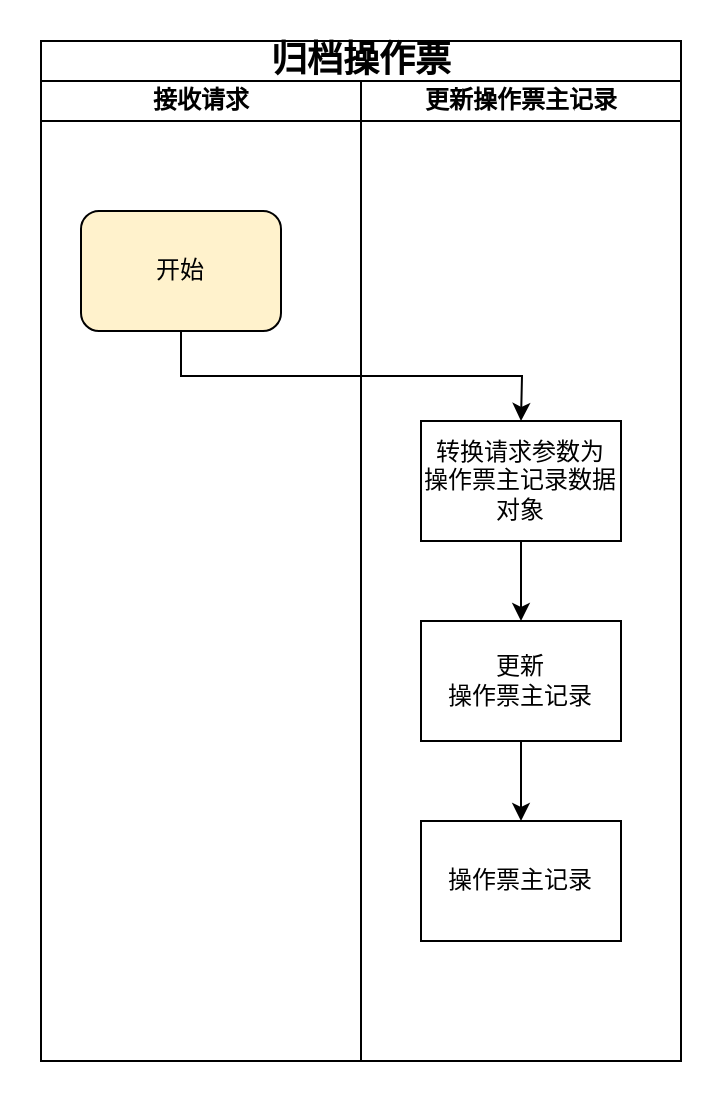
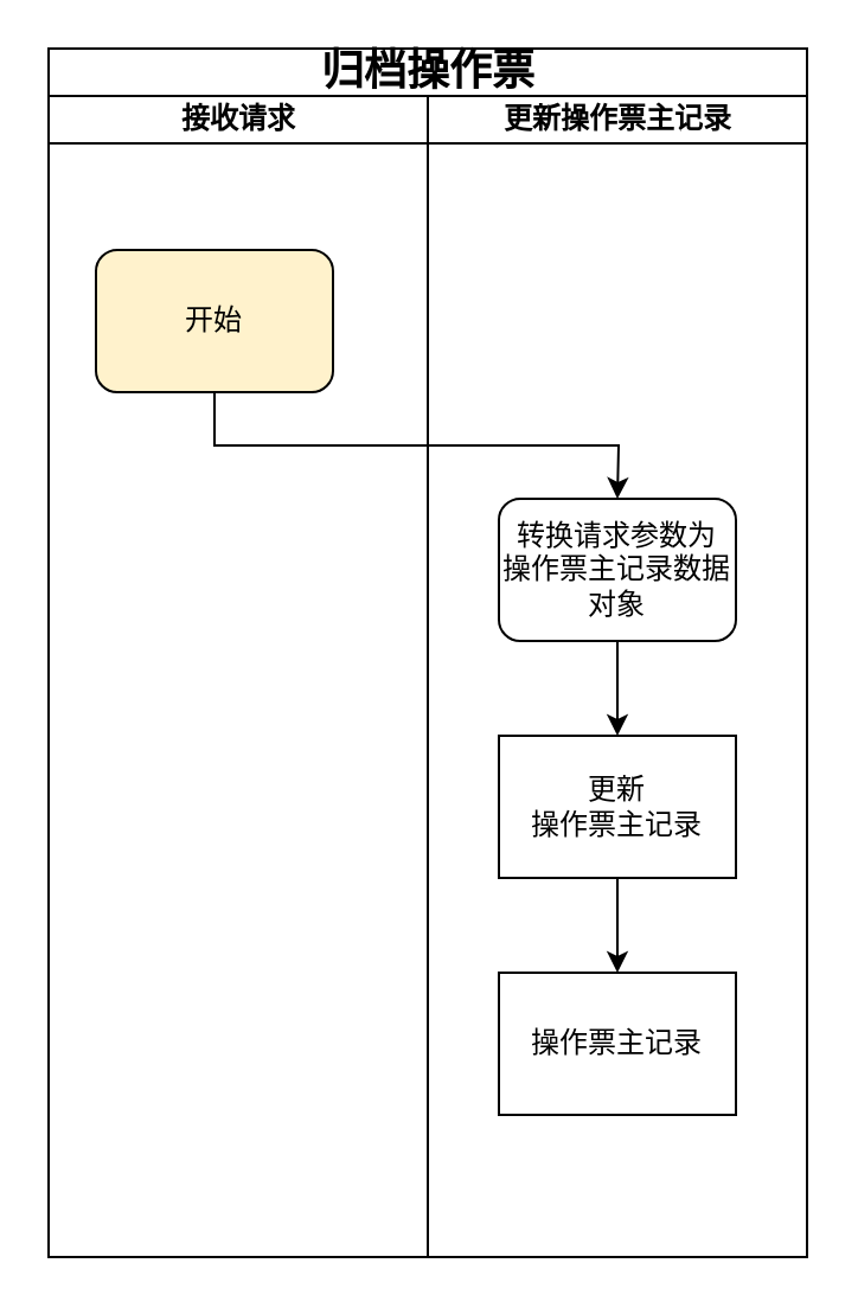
- <mxCell id="7" value="&lt;span style=&quot;font-size: 12px;&quot;&gt;转换请求参数为&lt;/span&gt;&lt;div&gt;&lt;span style=&quot;font-size: 12px;&quot;&gt;操作票主记录数据对象&lt;/span&gt;&lt;/div&gt;" style="whiteSpace=wrap;html=1;fontSize=8;fontFamily=Verdana;rounded=0;shadow=0;labelBackgroundColor=none;strokeWidth=1;" vertex="1" parent="5"><mxGeometry x="30" y="170" width="100" height="60" as="geometry" /></mxCell>
+ <mxCell id="7" value="&lt;span style=&quot;font-size: 12px;&quot;&gt;转换请求参数为&lt;/span&gt;&lt;div&gt;&lt;span style=&quot;font-size: 12px;&quot;&gt;操作票主记录数据对象&lt;/span&gt;&lt;/div&gt;" style="whiteSpace=wrap;html=1;fontSize=8;fontFamily=Verdana;shadow=0;labelBackgroundColor=none;strokeWidth=1;rounded=1;" vertex="1" parent="5"><mxGeometry x="30" y="170" width="100" height="60" as="geometry" /></mxCell>
